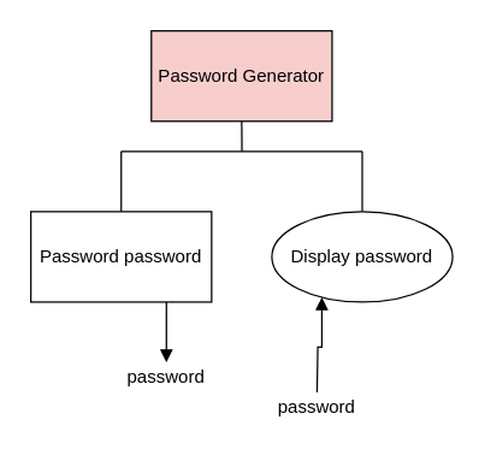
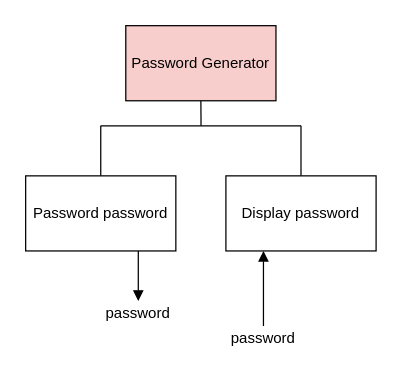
- <mxCell id="10" value="Display password" style="ellipse;whiteSpace=wrap;html=1;" parent="1" vertex="1"><mxGeometry x="180" y="140" width="120" height="60" as="geometry" /></mxCell>
+ <mxCell id="10" value="Display password" style="rounded=0;whiteSpace=wrap;html=1;" parent="1" vertex="1"><mxGeometry x="180" y="140" width="120" height="60" as="geometry" /></mxCell>
